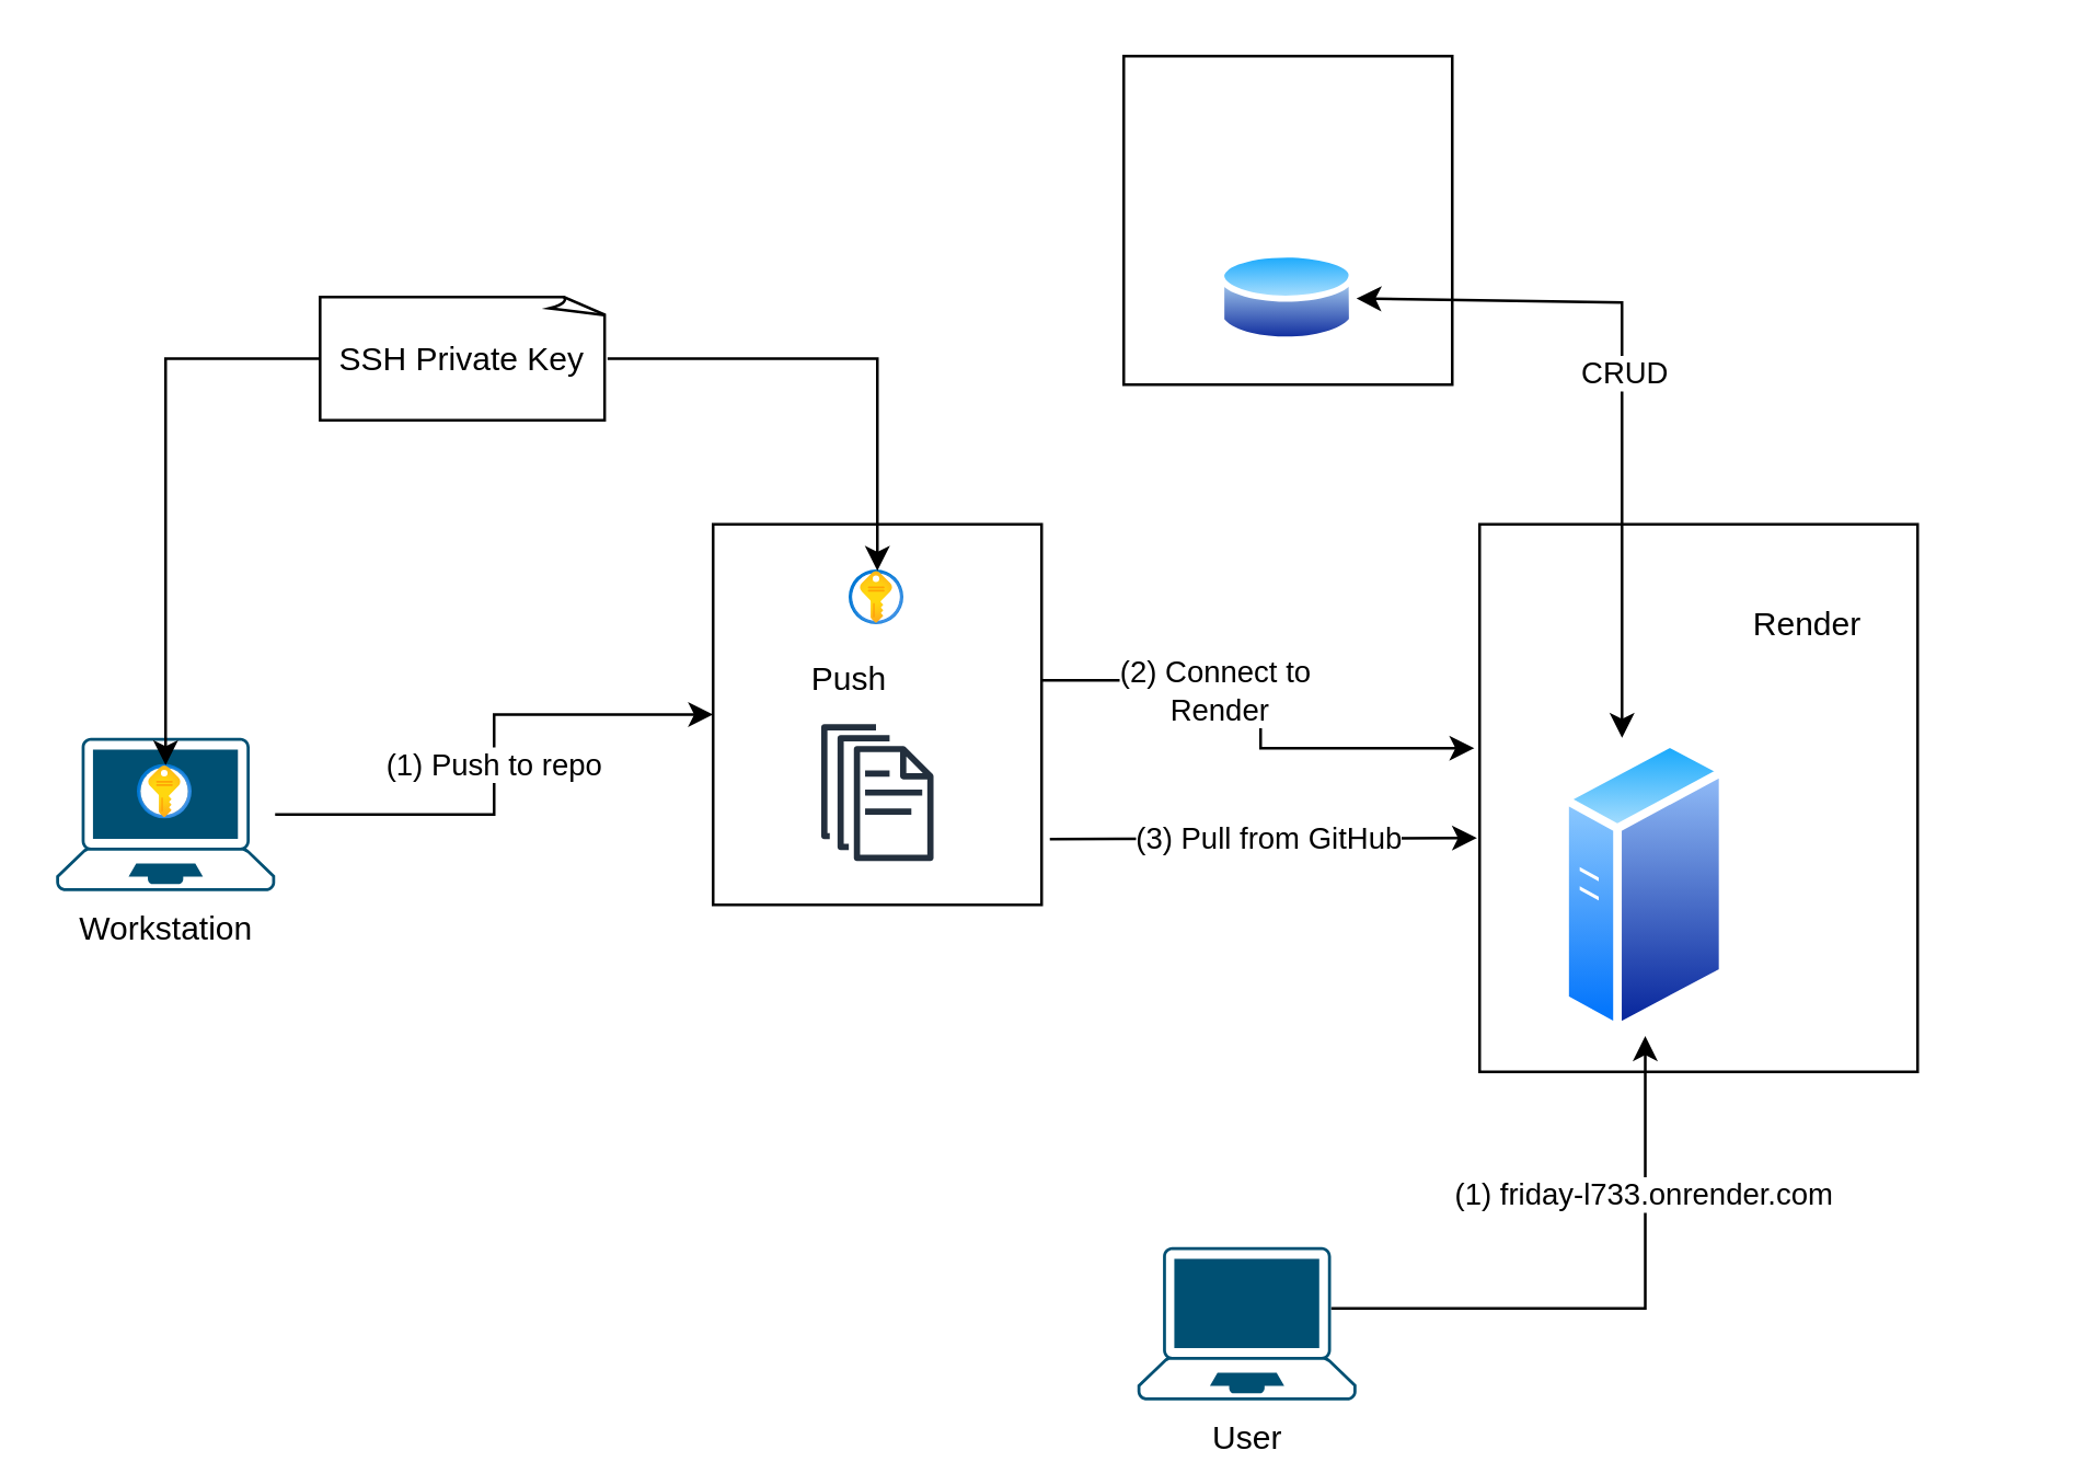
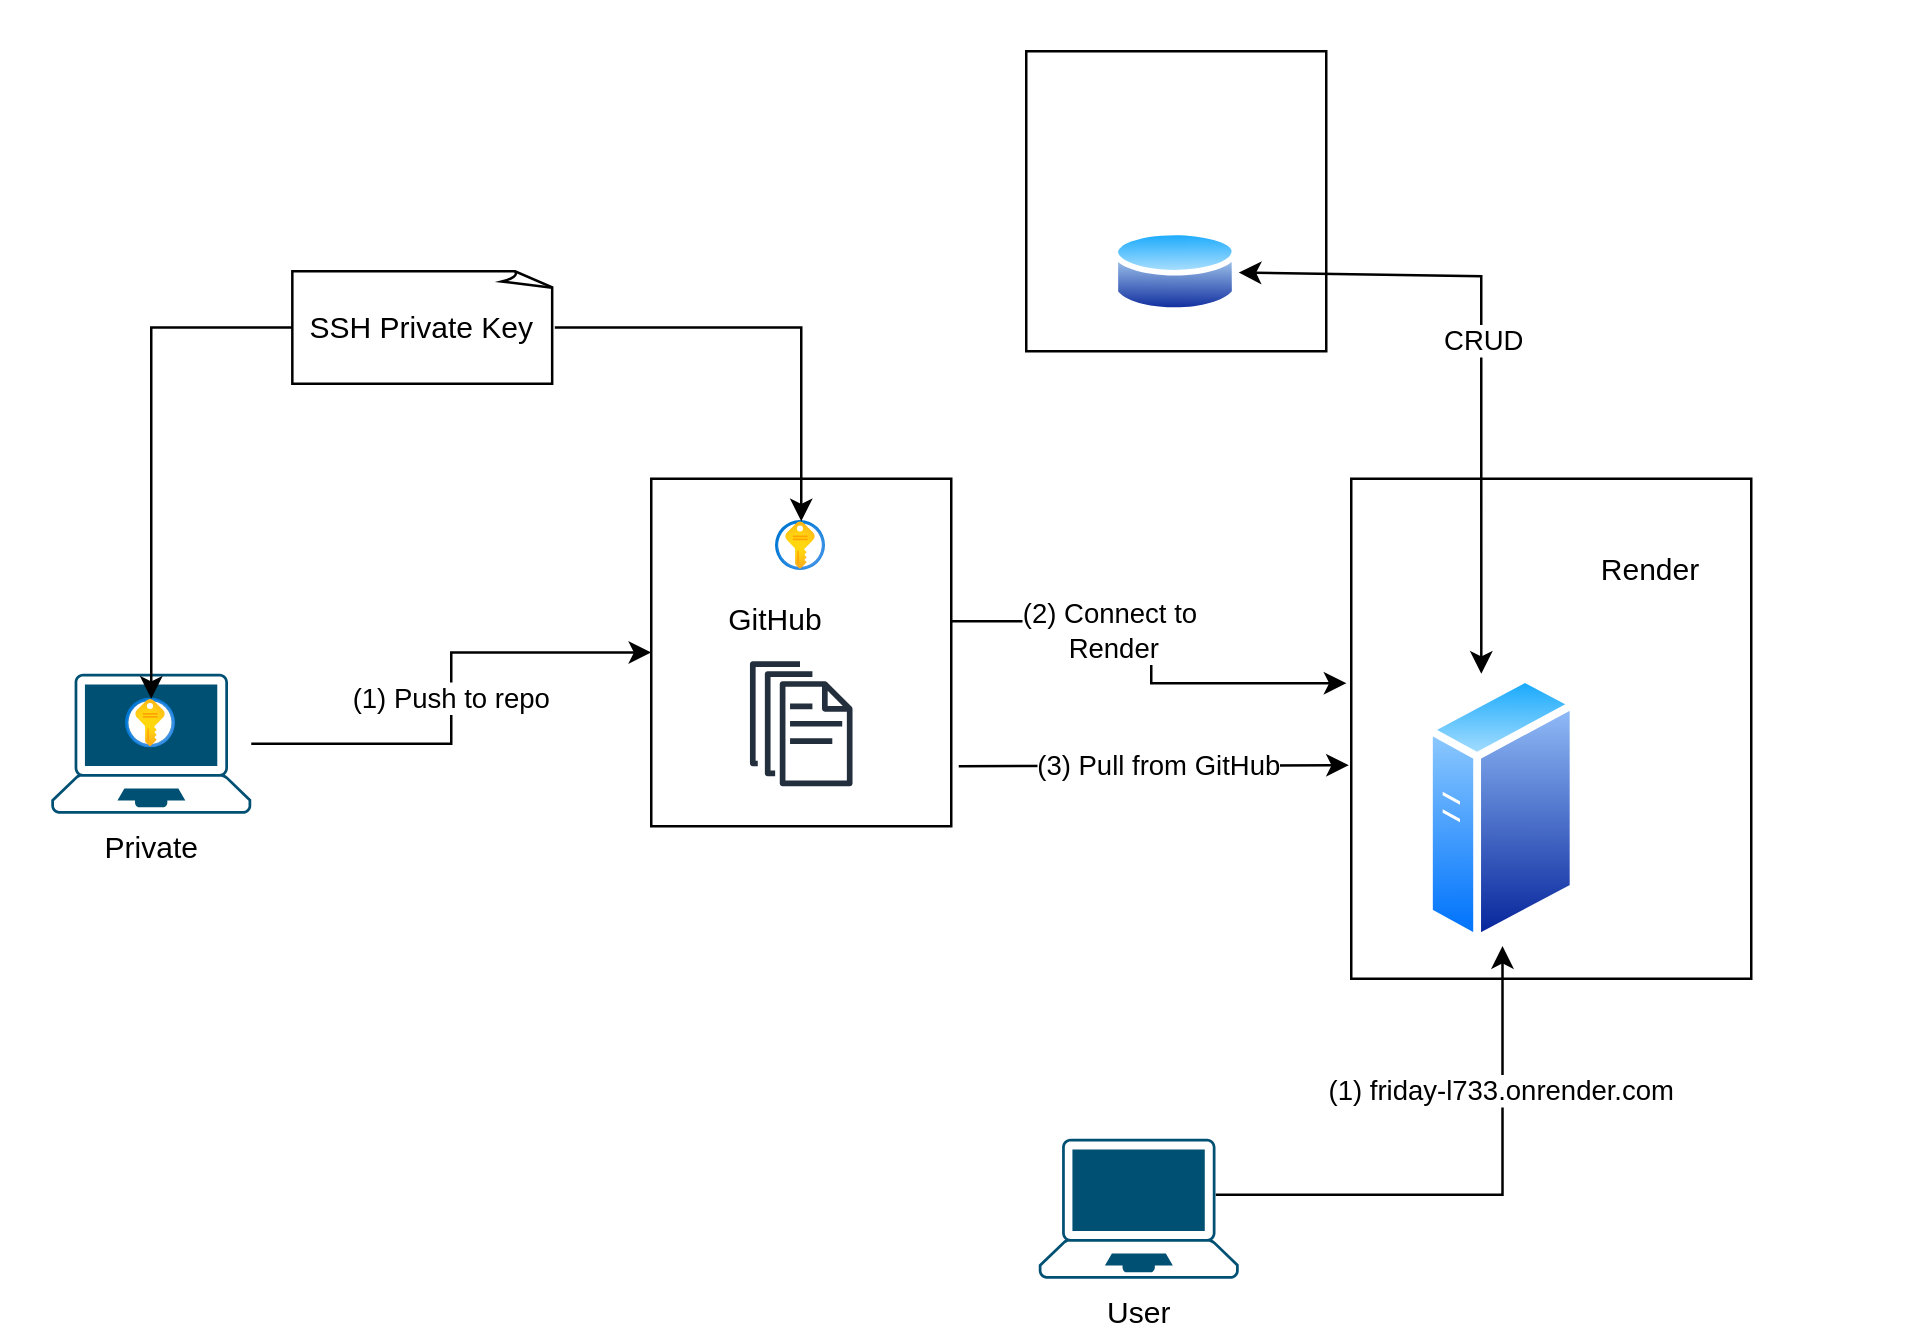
- <mxCell id="12" value="Push" style="text;html=1;strokeColor=none;fillColor=none;align=center;verticalAlign=middle;whiteSpace=wrap;overflow=hidden;" parent="1" vertex="1"><mxGeometry x="240" y="238" width="140" height="20" as="geometry" /></mxCell>
+ <mxCell id="12" value="GitHub" style="text;html=1;strokeColor=none;fillColor=none;align=center;verticalAlign=middle;whiteSpace=wrap;overflow=hidden;" parent="1" vertex="1"><mxGeometry x="240" y="238" width="140" height="20" as="geometry" /></mxCell>
- <mxCell id="5" value="Workstation" style="points=[[0.13,0.02,0],[0.5,0,0],[0.87,0.02,0],[0.885,0.4,0],[0.985,0.985,0],[0.5,1,0],[0.015,0.985,0],[0.115,0.4,0]];verticalLabelPosition=bottom;sketch=0;html=1;verticalAlign=top;aspect=fixed;align=center;pointerEvents=1;shape=mxgraph.cisco19.laptop;fillColor=#005073;strokeColor=none;" parent="1" vertex="1"><mxGeometry x="20" y="269" width="80" height="56" as="geometry" /></mxCell>
+ <mxCell id="5" value="Private" style="points=[[0.13,0.02,0],[0.5,0,0],[0.87,0.02,0],[0.885,0.4,0],[0.985,0.985,0],[0.5,1,0],[0.015,0.985,0],[0.115,0.4,0]];verticalLabelPosition=bottom;sketch=0;html=1;verticalAlign=top;aspect=fixed;align=center;pointerEvents=1;shape=mxgraph.cisco19.laptop;fillColor=#005073;strokeColor=none;" parent="1" vertex="1"><mxGeometry x="20" y="269" width="80" height="56" as="geometry" /></mxCell>
